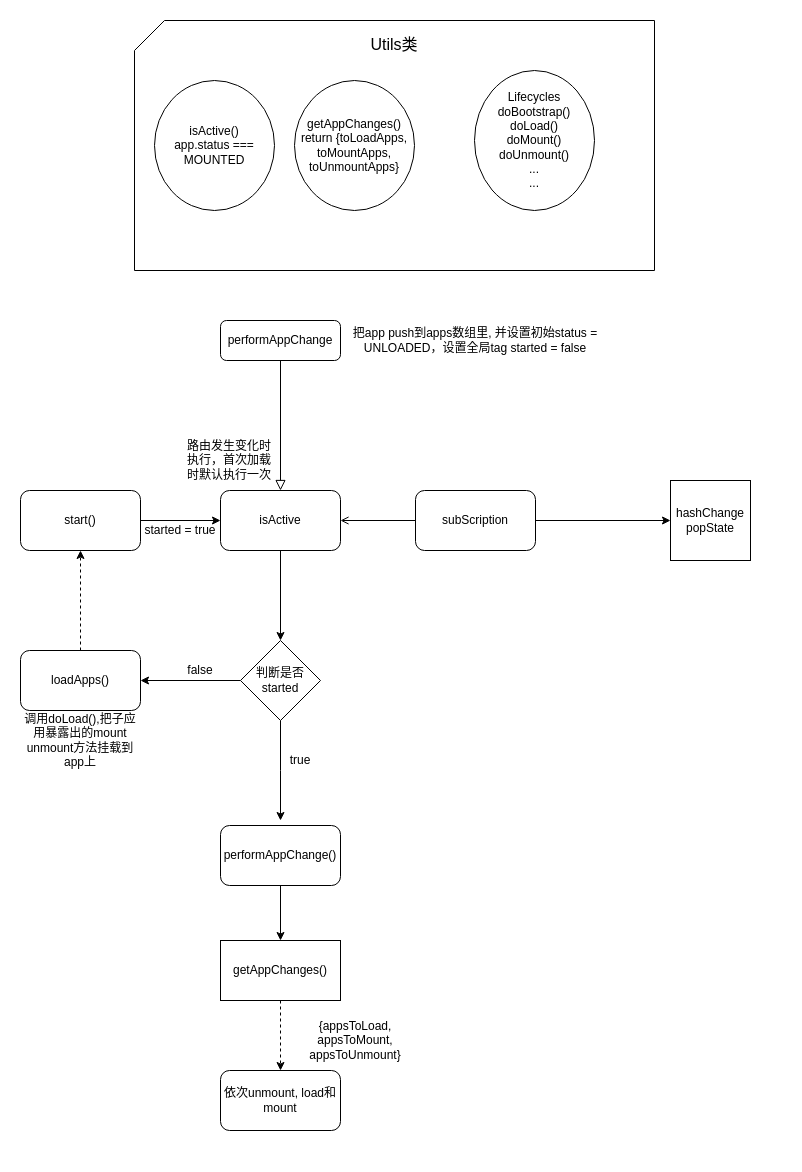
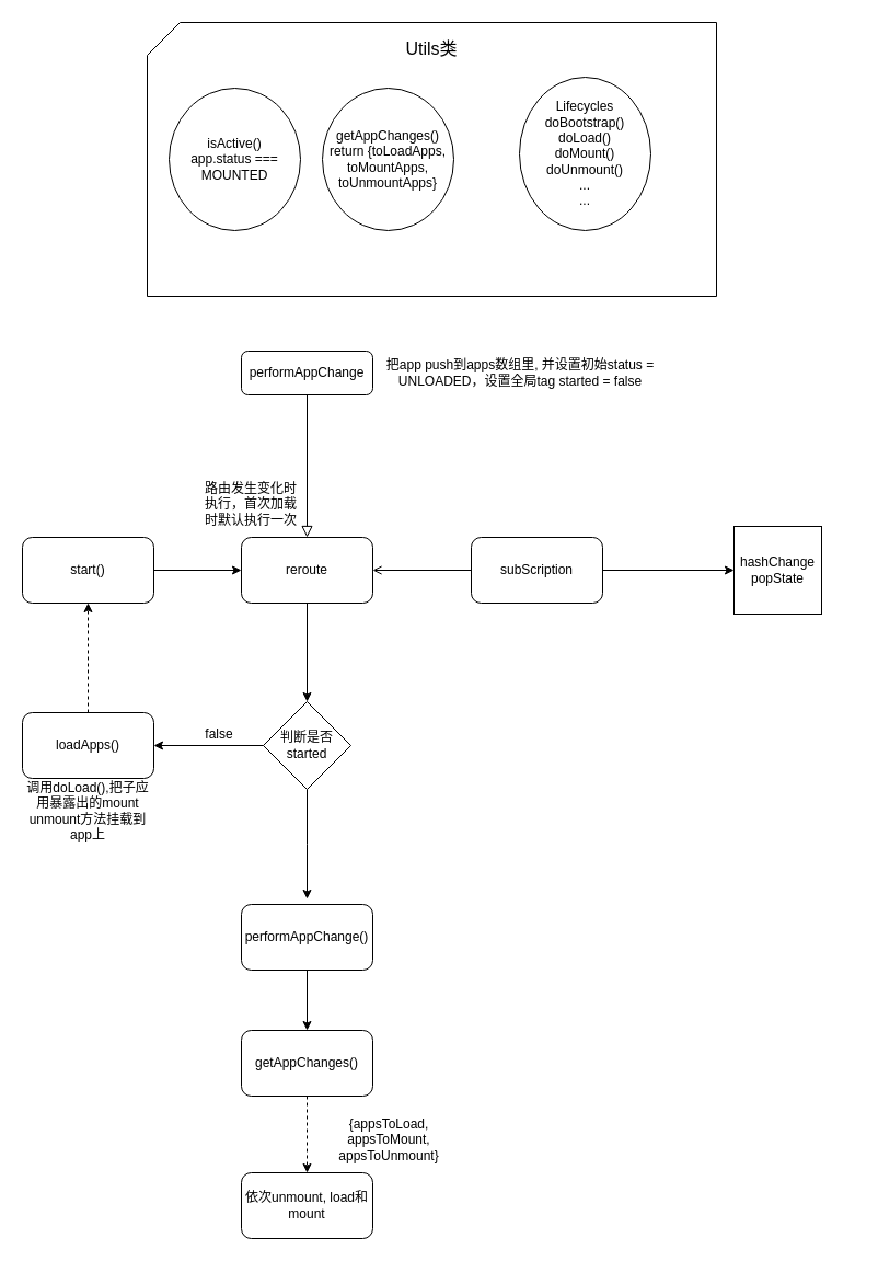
- <mxCell id="7" value="isActive" style="rounded=1;whiteSpace=wrap;html=1;" vertex="1" parent="1"><mxGeometry x="220" y="490" width="120" height="60" as="geometry" /></mxCell>
+ <mxCell id="7" value="reroute" style="rounded=1;whiteSpace=wrap;html=1;" vertex="1" parent="1"><mxGeometry x="220" y="490" width="120" height="60" as="geometry" /></mxCell>
- <mxCell id="33" value="subScription" style="rounded=1;whiteSpace=wrap;html=1;" vertex="1" parent="1"><mxGeometry x="415" y="490" width="120" height="60" as="geometry" /></mxCell>
+ <mxCell id="33" value="subScription" style="rounded=1;whiteSpace=wrap;html=1;" vertex="1" parent="1"><mxGeometry x="430" y="490" width="120" height="60" as="geometry" /></mxCell>
- <mxCell id="24" value="started = true" style="text;html=1;strokeColor=none;fillColor=none;align=center;verticalAlign=middle;whiteSpace=wrap;rounded=0;" vertex="1" parent="1"><mxGeometry x="140" y="520" width="80" height="20" as="geometry" /></mxCell>
- <mxCell id="17" value="true" style="text;html=1;strokeColor=none;fillColor=none;align=center;verticalAlign=middle;whiteSpace=wrap;rounded=0;" vertex="1" parent="1"><mxGeometry x="280" y="750" width="40" height="20" as="geometry" /></mxCell>
- <mxCell id="27" value="getAppChanges()" style="whiteSpace=wrap;html=1;rounded=0;" vertex="1" parent="1"><mxGeometry x="220" y="940" width="120" height="60" as="geometry" /></mxCell>
+ <mxCell id="27" value="getAppChanges()" style="rounded=1;whiteSpace=wrap;html=1;" vertex="1" parent="1"><mxGeometry x="220" y="940" width="120" height="60" as="geometry" /></mxCell>
